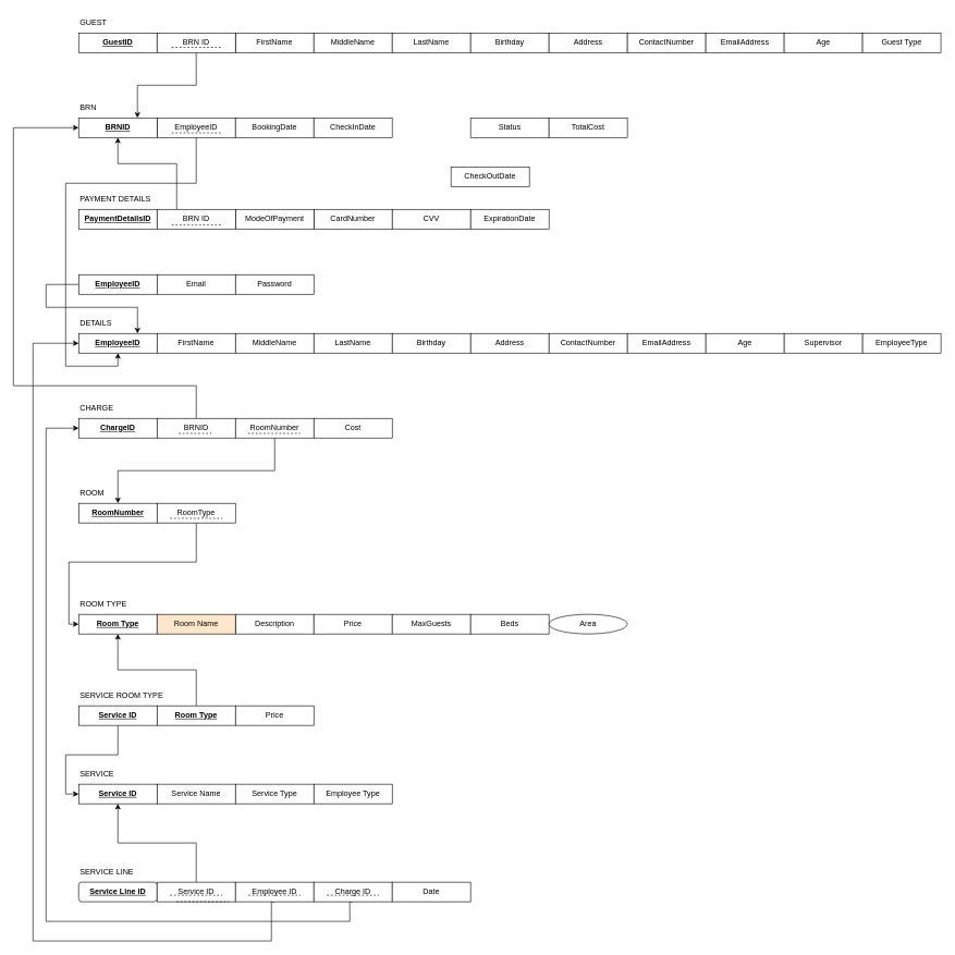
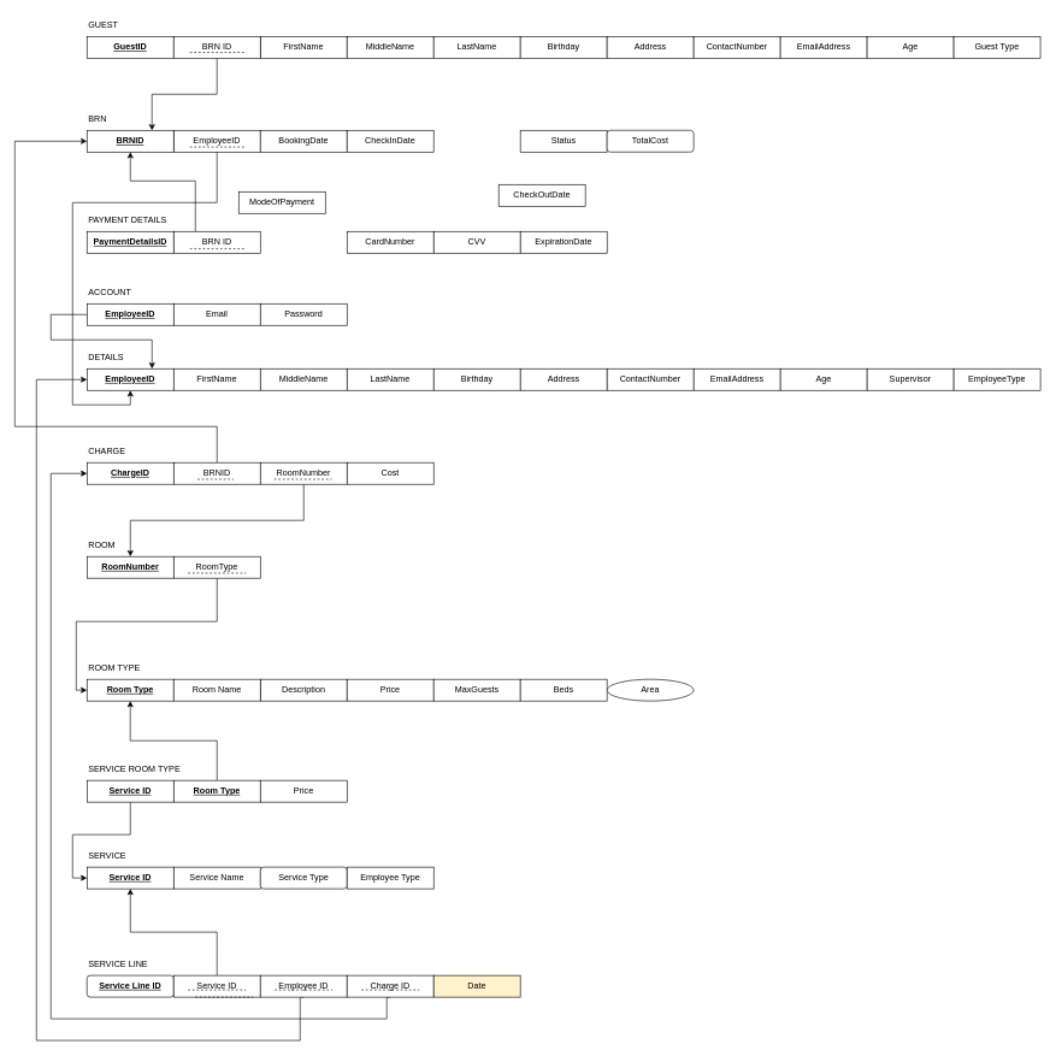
- <mxCell id="19" value="TotalCost" style="rounded=0;whiteSpace=wrap;html=1;" parent="1" vertex="1"><mxGeometry x="839.93" y="180" width="120" height="30" as="geometry" /></mxCell>
+ <mxCell id="19" value="TotalCost" style="whiteSpace=wrap;html=1;rounded=1;" parent="1" vertex="1"><mxGeometry x="839.93" y="180" width="120" height="30" as="geometry" /></mxCell>
- <mxCell id="85" value="ModeOfPayment" style="rounded=0;whiteSpace=wrap;html=1;" parent="1" vertex="1"><mxGeometry x="360" y="320" width="120" height="30" as="geometry" /></mxCell>
+ <mxCell id="85" value="ModeOfPayment" style="rounded=0;whiteSpace=wrap;html=1;" parent="1" vertex="1"><mxGeometry x="330" y="265" width="120" height="30" as="geometry" /></mxCell>
+ <mxCell id="90" value="ACCOUNT" style="text;html=1;strokeColor=none;fillColor=none;align=left;verticalAlign=middle;whiteSpace=wrap;rounded=0;" vertex="1" parent="1"><mxGeometry x="120" y="390" width="150" height="30" as="geometry" /></mxCell>
- <mxCell id="81" value="Room Name" style="rounded=0;whiteSpace=wrap;html=1;fillColor=#ffe6cc;" parent="1" vertex="1"><mxGeometry x="239.93" y="940" width="120" height="30" as="geometry" /></mxCell>
+ <mxCell id="81" value="Room Name" style="rounded=0;whiteSpace=wrap;html=1;" parent="1" vertex="1"><mxGeometry x="239.93" y="940" width="120" height="30" as="geometry" /></mxCell>
- <mxCell id="66" value="Service Type" style="rounded=0;whiteSpace=wrap;html=1;" parent="1" vertex="1"><mxGeometry x="360" y="1200" width="120" height="30" as="geometry" /></mxCell>
+ <mxCell id="66" value="Service Type" style="whiteSpace=wrap;html=1;rounded=1;" parent="1" vertex="1"><mxGeometry x="360" y="1200" width="120" height="30" as="geometry" /></mxCell>
- <mxCell id="84" value="Date" style="rounded=0;whiteSpace=wrap;html=1;" parent="1" vertex="1"><mxGeometry x="599.93" y="1350" width="120" height="30" as="geometry" /></mxCell>
+ <mxCell id="84" value="Date" style="rounded=0;whiteSpace=wrap;html=1;fillColor=#fff2cc;" parent="1" vertex="1"><mxGeometry x="599.93" y="1350" width="120" height="30" as="geometry" /></mxCell>
